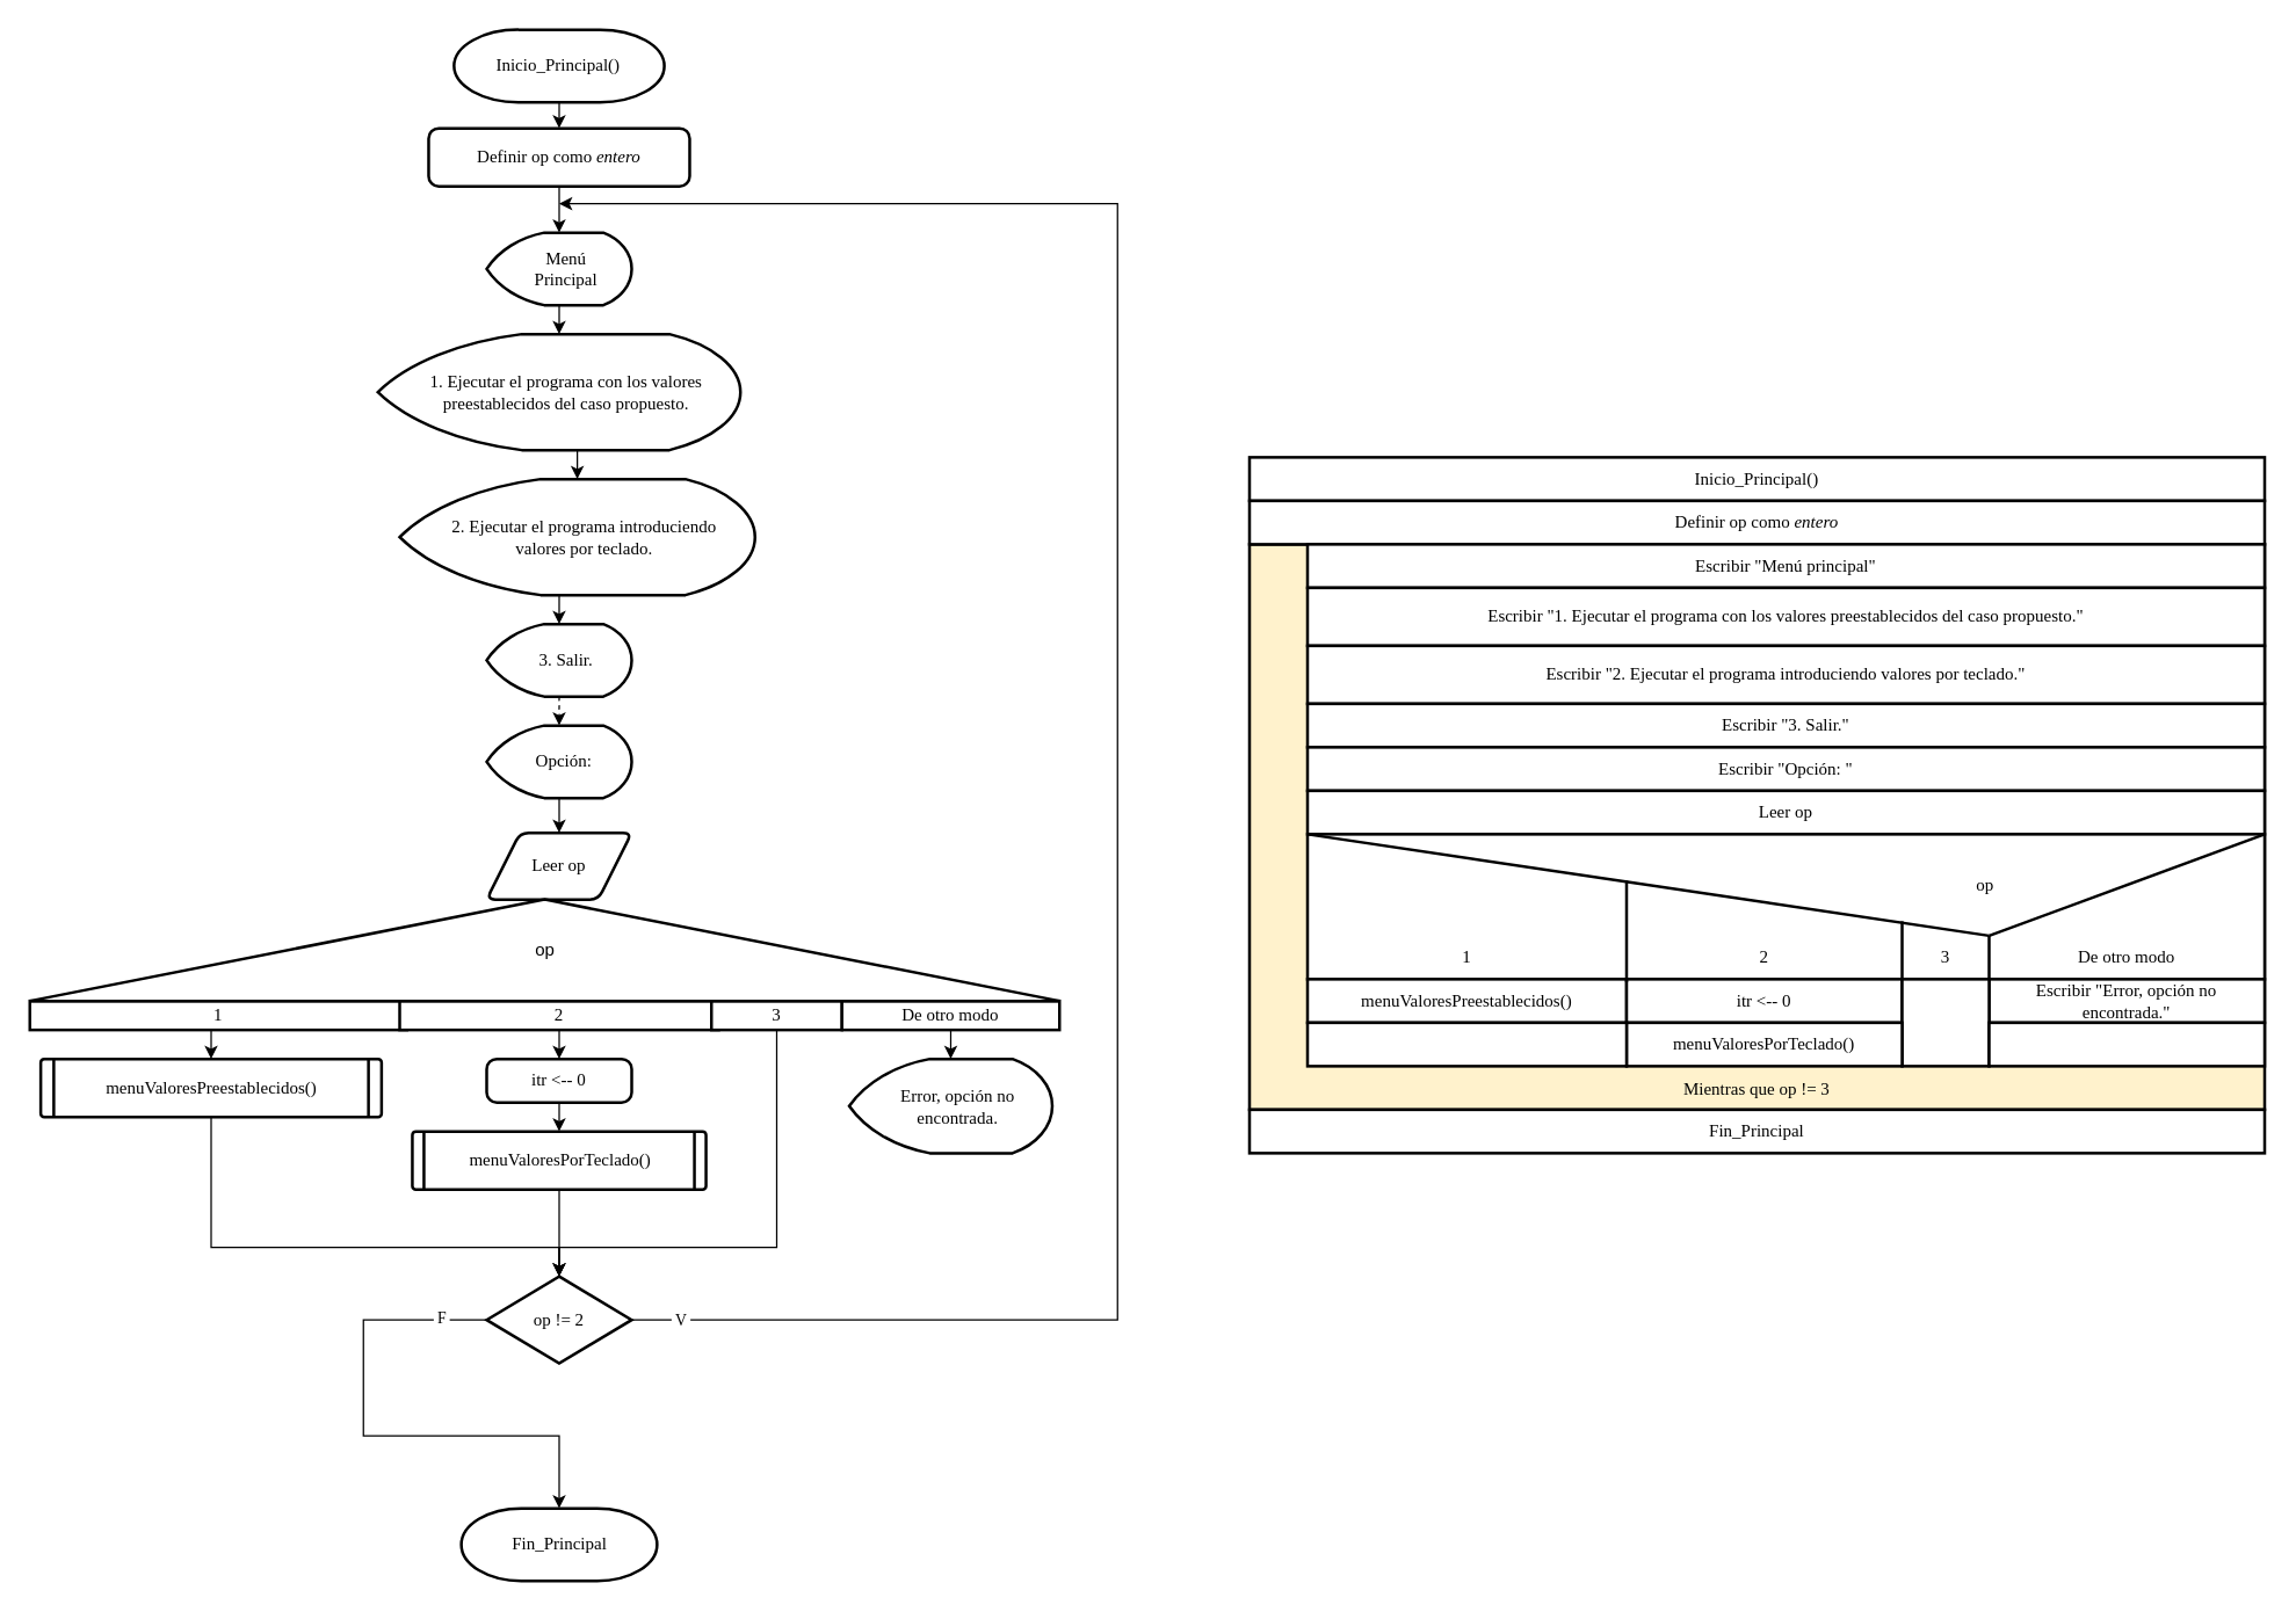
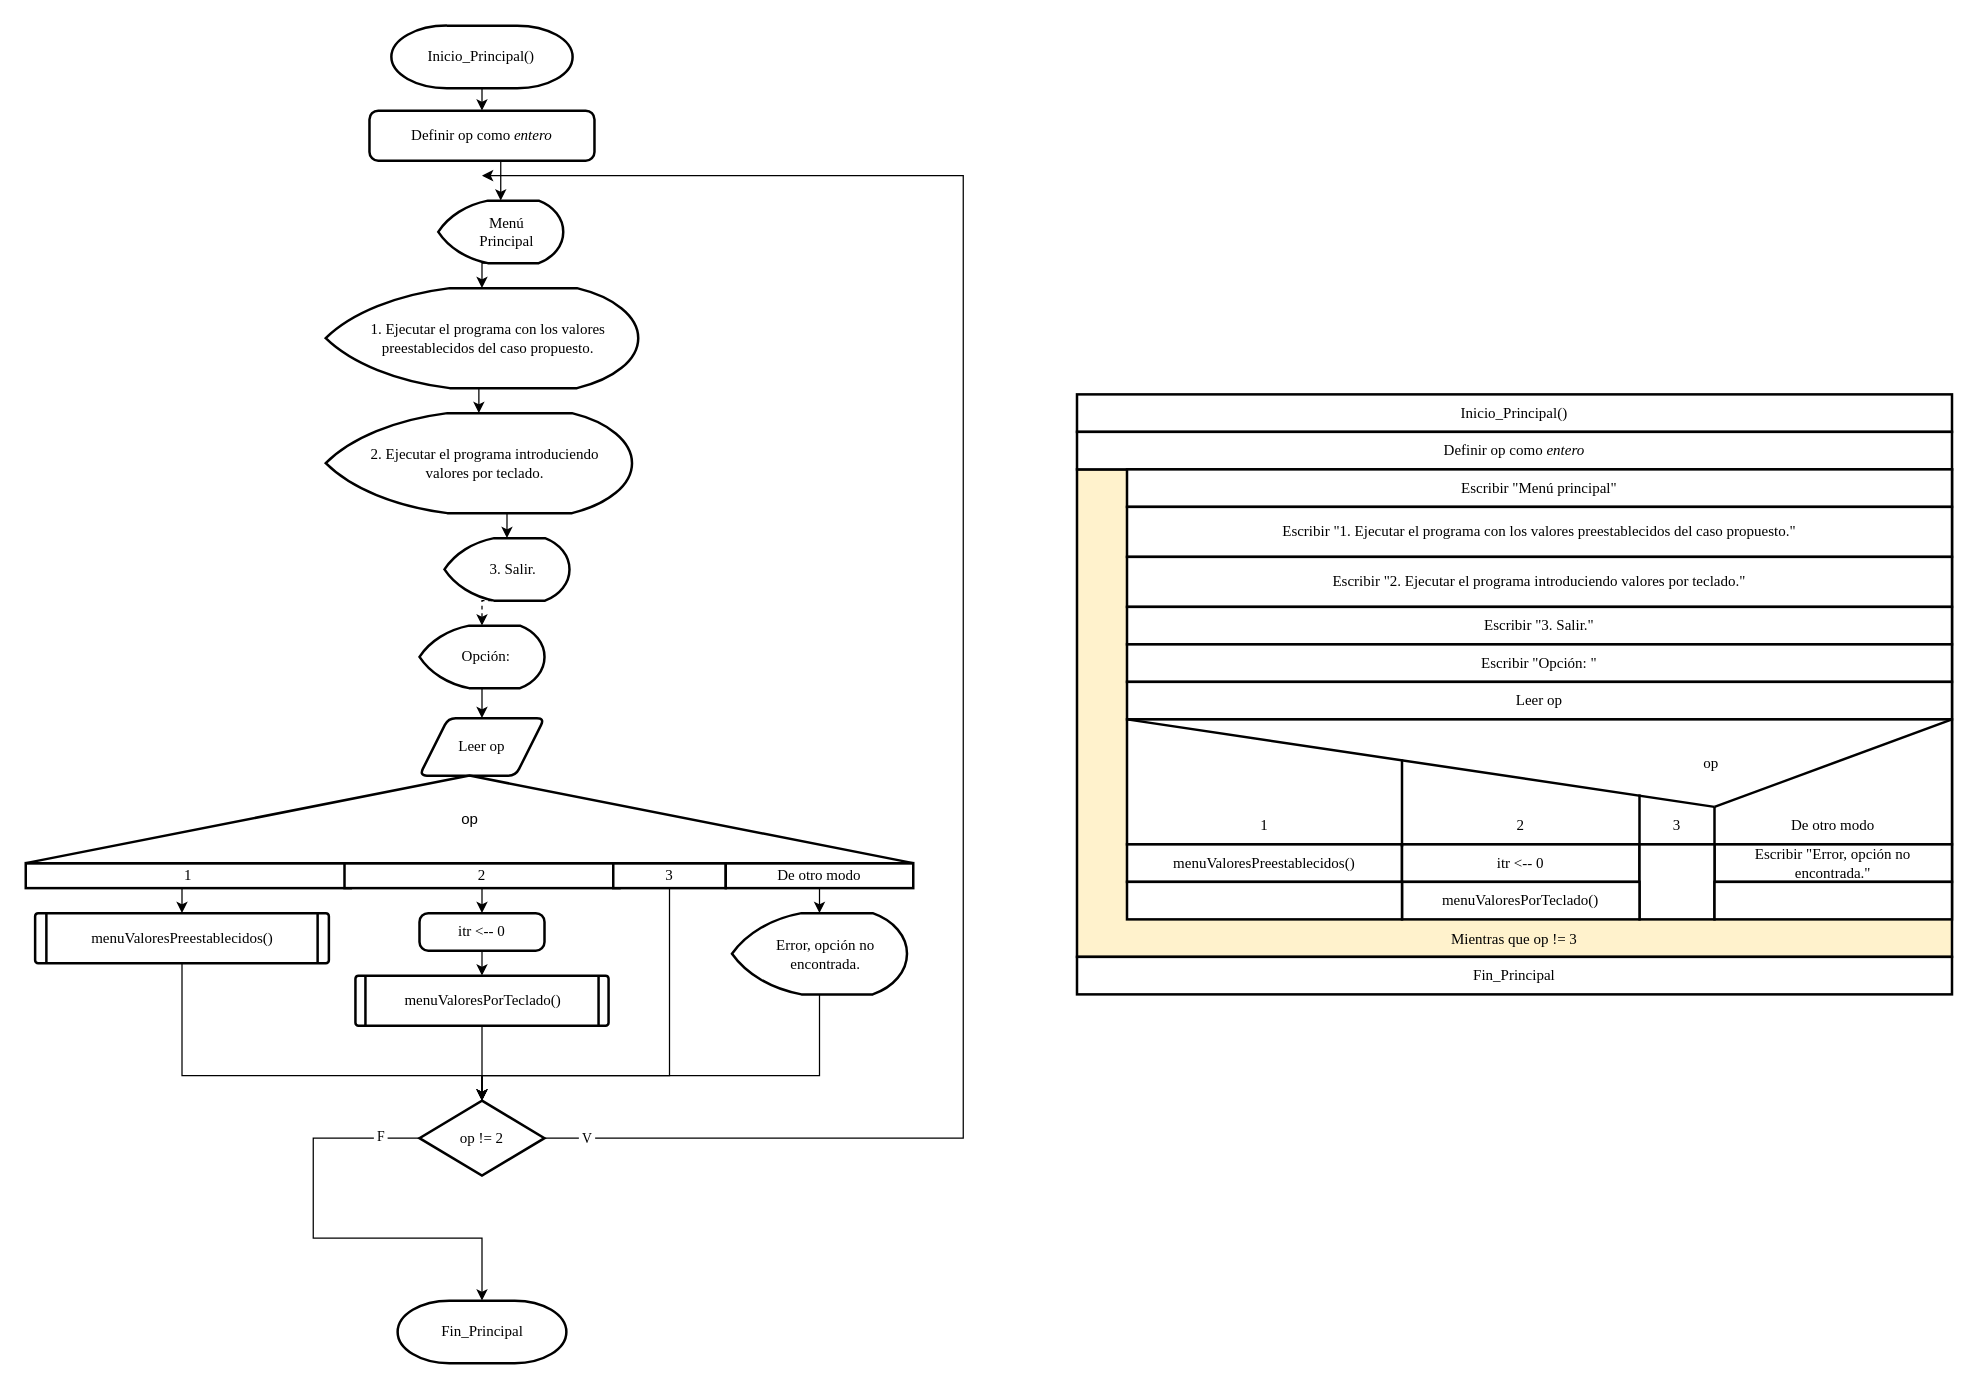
- <mxCell id="7" value="Menú Principal" style="strokeWidth=2;html=1;shape=mxgraph.flowchart.display;whiteSpace=wrap;spacingLeft=20;spacingRight=10;verticalAlign=middle;fontSize=12;fontFamily=Lucida Console;" parent="1" vertex="1"><mxGeometry x="335" y="160" width="100" height="50" as="geometry" /></mxCell>
+ <mxCell id="7" value="Menú Principal" style="strokeWidth=2;html=1;shape=mxgraph.flowchart.display;whiteSpace=wrap;spacingLeft=20;spacingRight=10;verticalAlign=middle;fontSize=12;fontFamily=Lucida Console;" parent="1" vertex="1"><mxGeometry x="350" y="160" width="100" height="50" as="geometry" /></mxCell>
- <mxCell id="11" value="2. Ejecutar el programa introduciendo valores por teclado." style="strokeWidth=2;html=1;shape=mxgraph.flowchart.display;whiteSpace=wrap;spacingLeft=20;spacingRight=10;fontFamily=Lucida Console;" parent="1" vertex="1"><mxGeometry x="275" y="330" width="245" height="80" as="geometry" /></mxCell>
+ <mxCell id="11" value="2. Ejecutar el programa introduciendo valores por teclado." style="strokeWidth=2;html=1;shape=mxgraph.flowchart.display;whiteSpace=wrap;spacingLeft=20;spacingRight=10;fontFamily=Lucida Console;" parent="1" vertex="1"><mxGeometry x="260" y="330" width="245" height="80" as="geometry" /></mxCell>
- <mxCell id="13" value="3. Salir." style="strokeWidth=2;html=1;shape=mxgraph.flowchart.display;whiteSpace=wrap;spacingLeft=20;spacingRight=10;fontFamily=Lucida Console;" parent="1" vertex="1"><mxGeometry x="334.99" y="430" width="100" height="50" as="geometry" /></mxCell>
+ <mxCell id="13" value="3. Salir." style="strokeWidth=2;html=1;shape=mxgraph.flowchart.display;whiteSpace=wrap;spacingLeft=20;spacingRight=10;fontFamily=Lucida Console;" parent="1" vertex="1"><mxGeometry x="354.99" y="430" width="100" height="50" as="geometry" /></mxCell>
+ <mxCell id="39" style="edgeStyle=orthogonalEdgeStyle;rounded=0;orthogonalLoop=1;jettySize=auto;html=1;exitX=0.5;exitY=1;exitDx=0;exitDy=0;exitPerimeter=0;entryX=0.5;entryY=0;entryDx=0;entryDy=0;entryPerimeter=0;fontFamily=Lucida Console;" parent="1" source="40" target="23" edge="1"><mxGeometry relative="1" as="geometry"><Array as="points"><mxPoint x="655" y="860" /><mxPoint x="385" y="860" /></Array></mxGeometry></mxCell>
